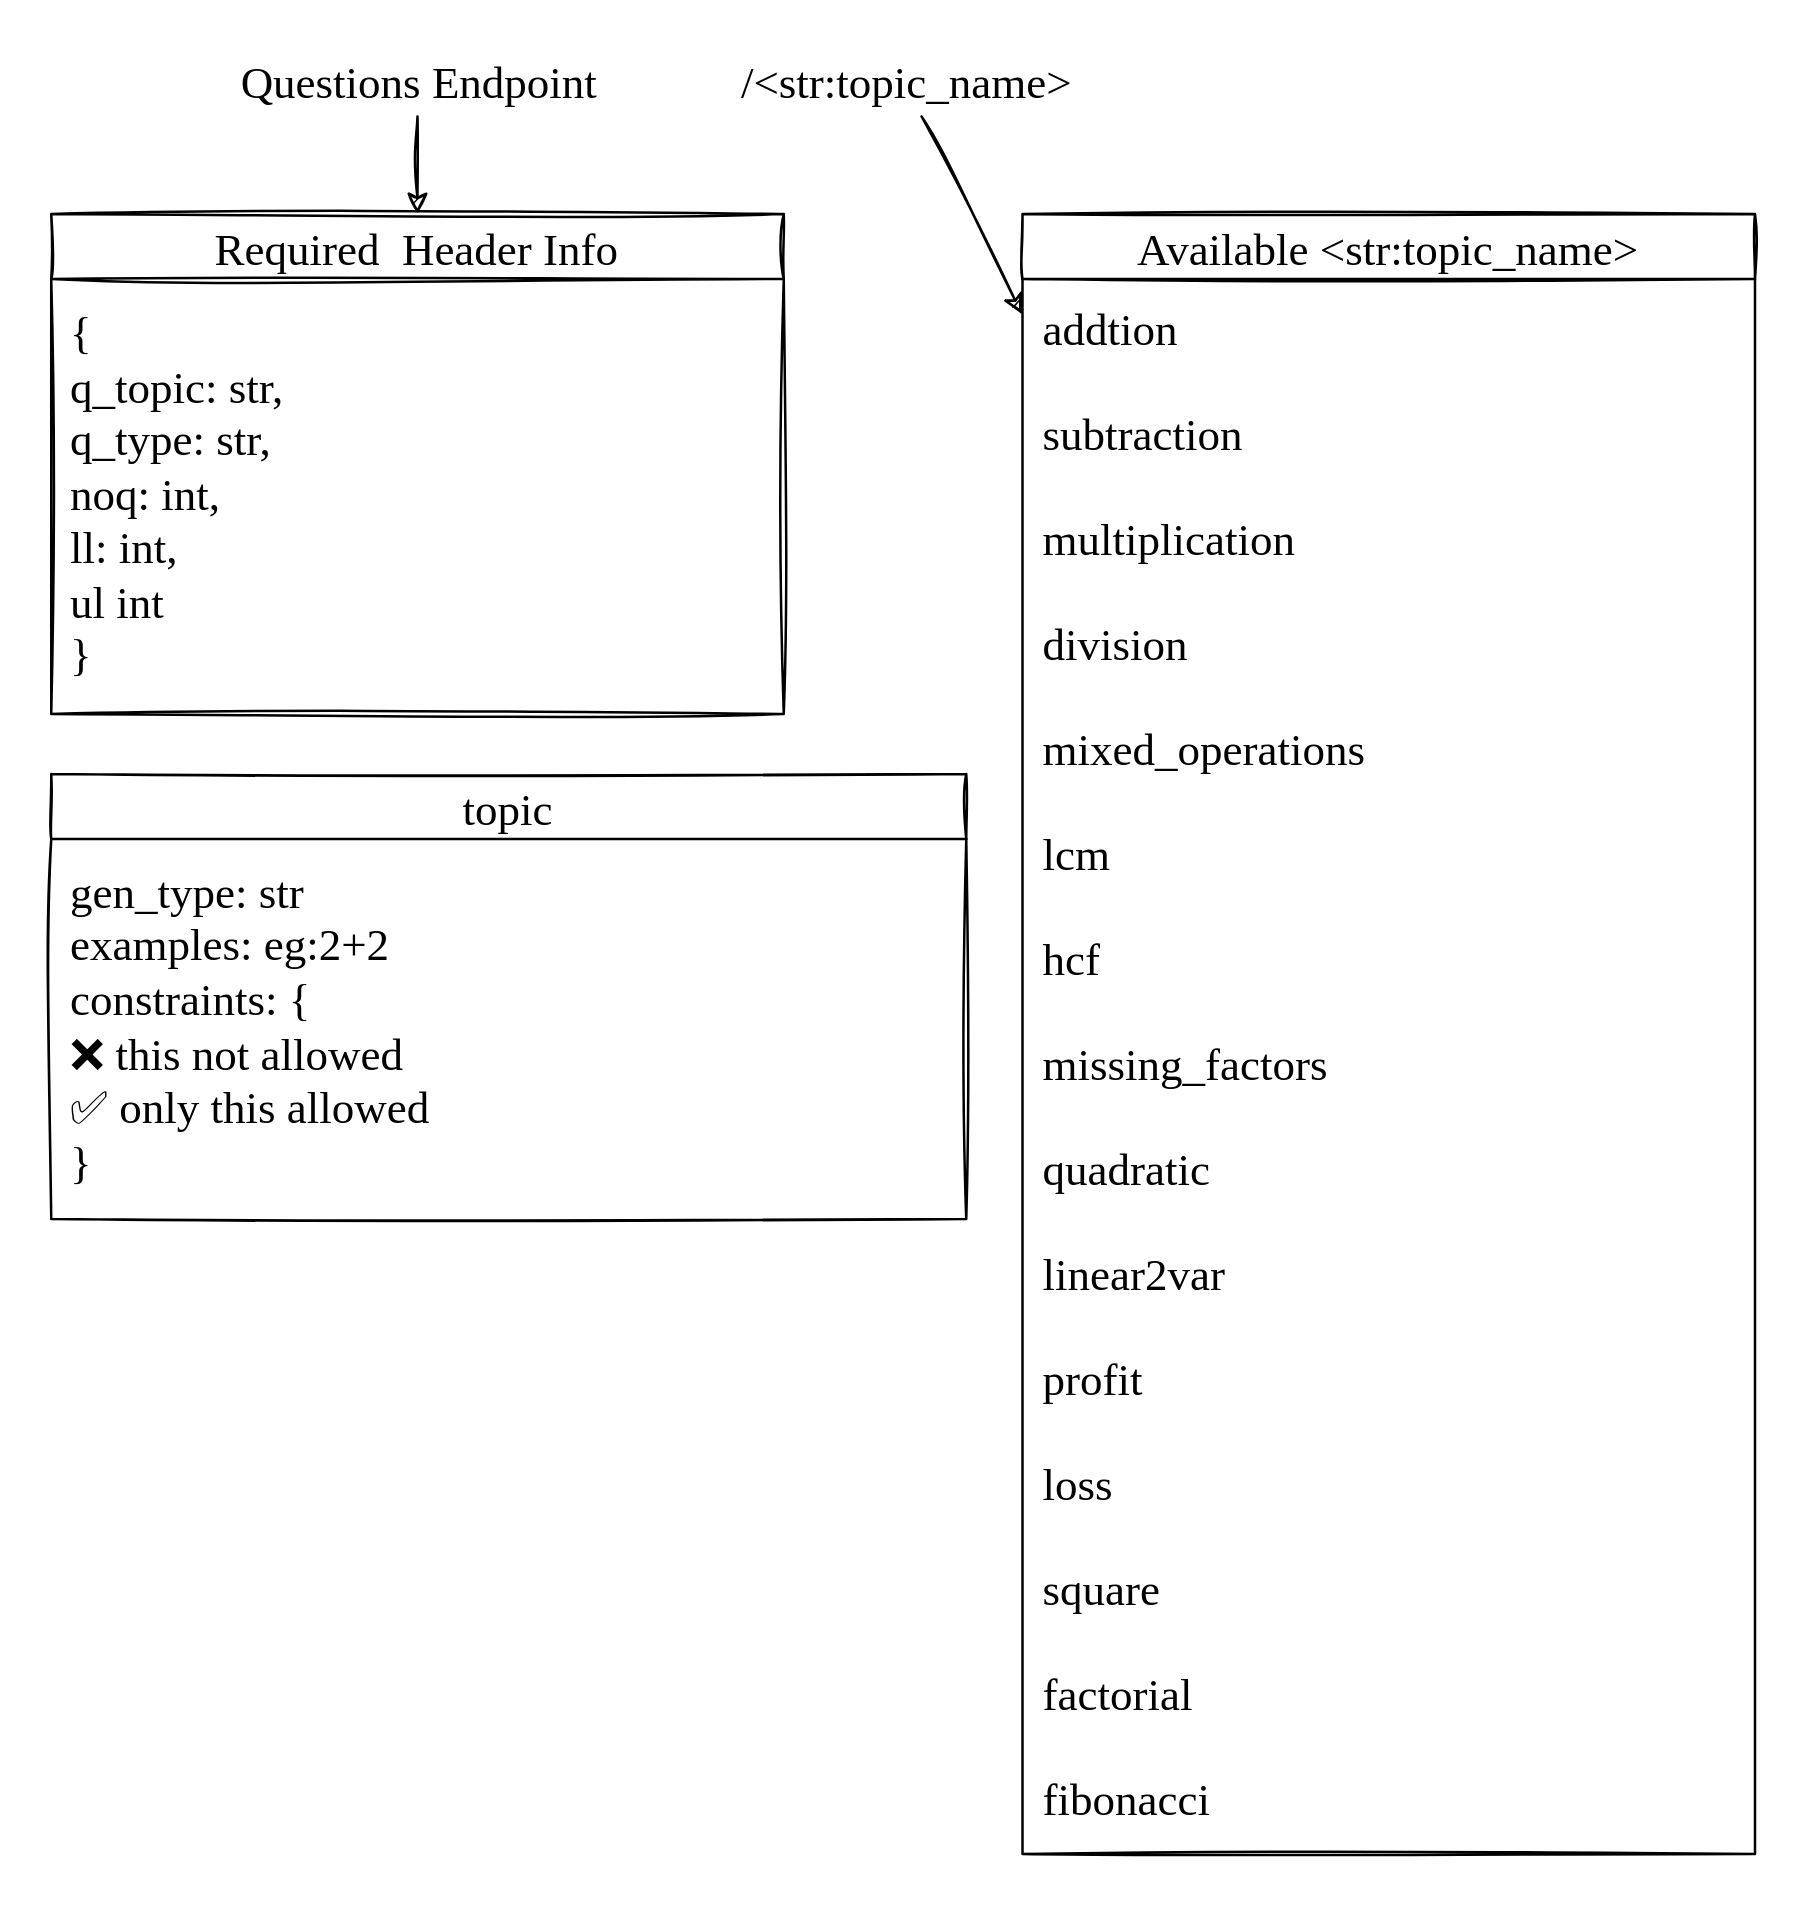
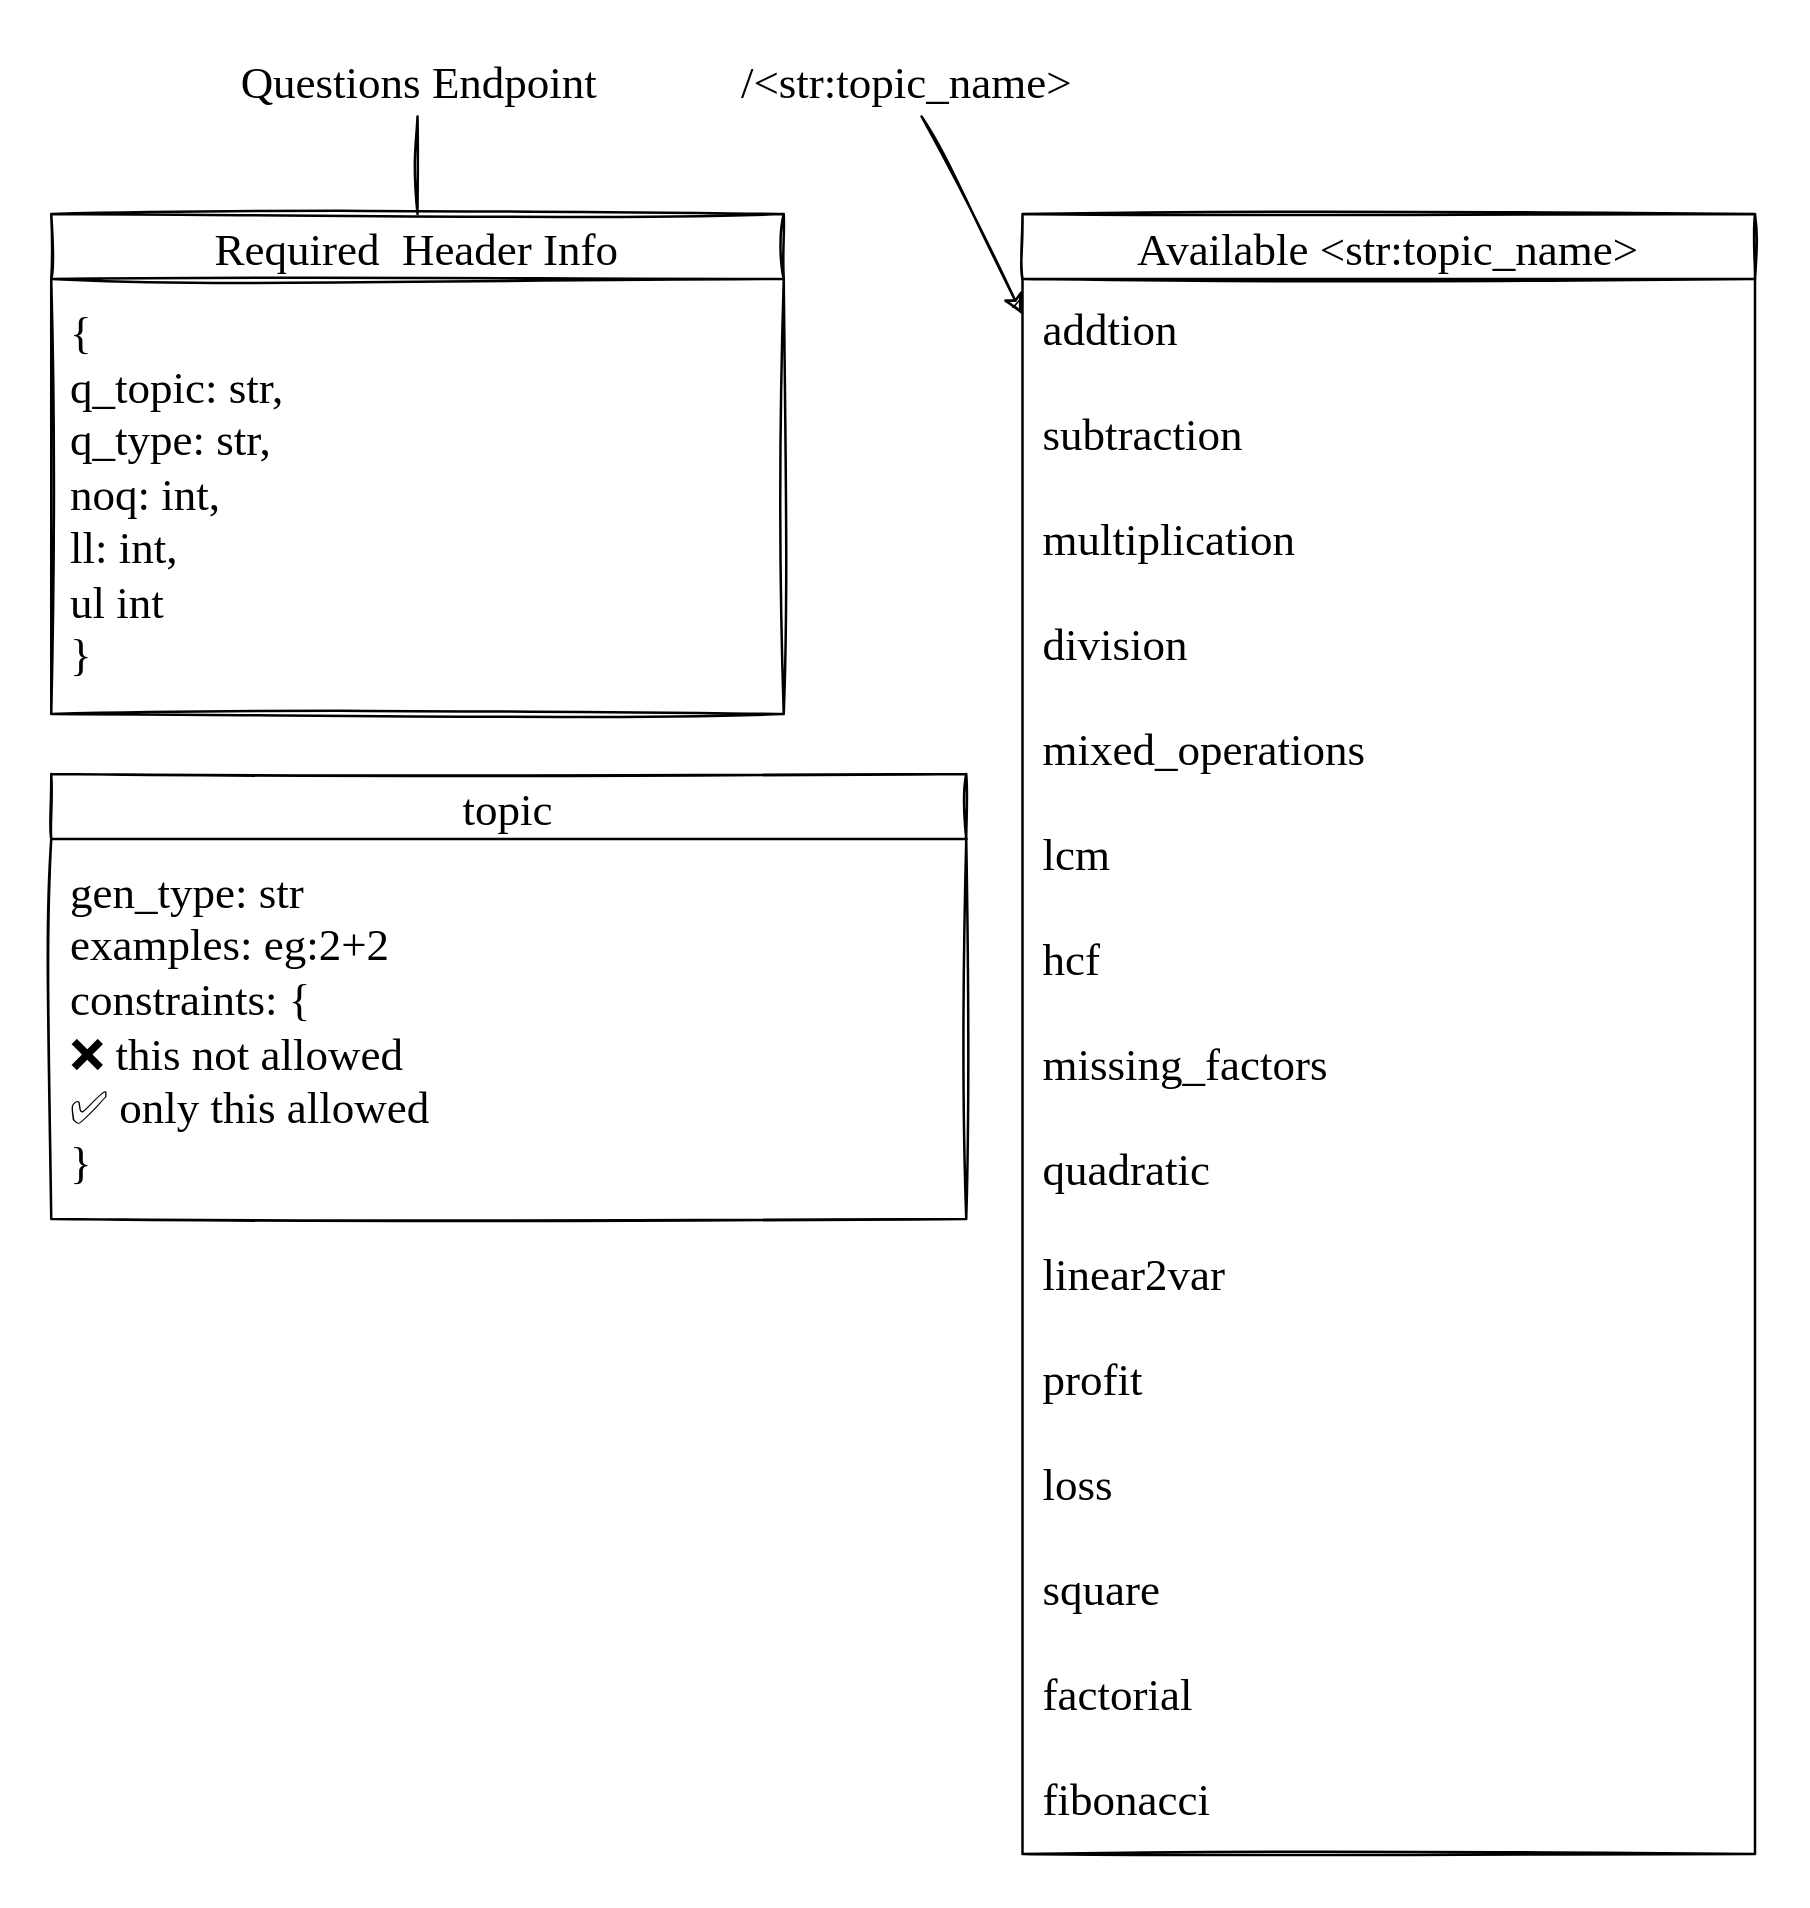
- <mxCell id="25" style="rounded=0;comic=1;sketch=1;orthogonalLoop=1;jettySize=auto;html=1;fontFamily=Comic Sans MS;fontSize=18;" parent="2" source="4" target="6" edge="1"><mxGeometry relative="1" as="geometry" /></mxCell>
+ <mxCell id="25" style="rounded=0;comic=1;sketch=1;orthogonalLoop=1;jettySize=auto;html=1;fontFamily=Comic Sans MS;fontSize=18;endArrow=none;" parent="2" source="4" target="6" edge="1"><mxGeometry relative="1" as="geometry" /></mxCell>
